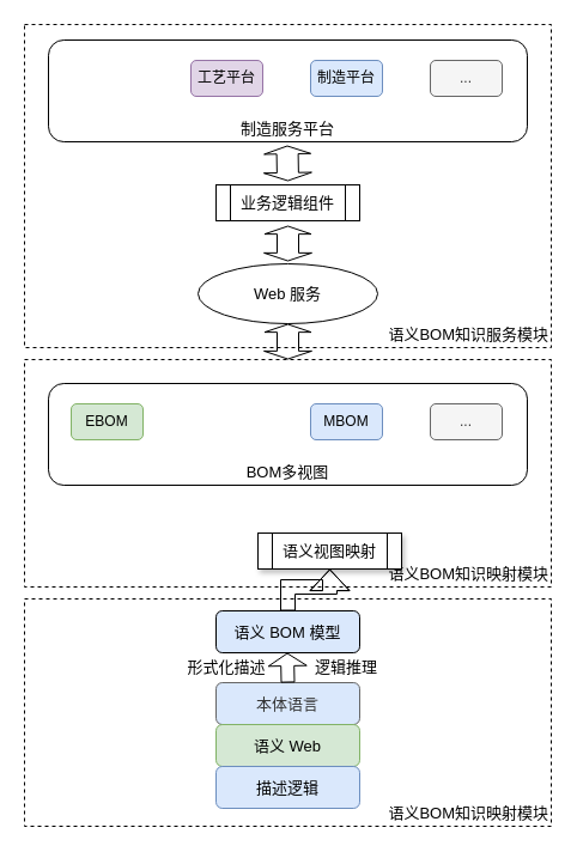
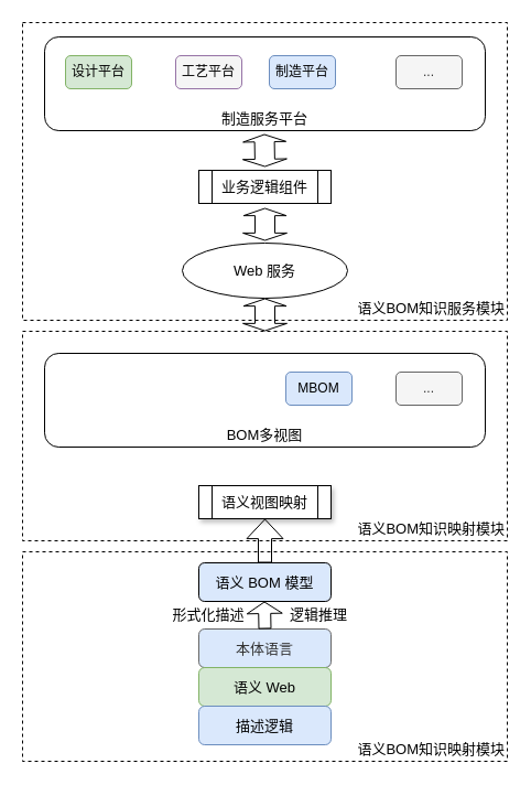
+ <mxCell id="4" value="设计平台" style="rounded=1;whiteSpace=wrap;html=1;fillColor=#d5e8d4;strokeColor=#82b366;fontStyle=0" vertex="1" parent="1"><mxGeometry x="59" y="50" width="60" height="30" as="geometry" /></mxCell>
- <mxCell id="5" value="工艺平台" style="rounded=1;whiteSpace=wrap;html=1;fillColor=#e1d5e7;strokeColor=#9673a6;fontStyle=0" vertex="1" parent="1"><mxGeometry x="159" y="50" width="60" height="30" as="geometry" /></mxCell>
+ <mxCell id="5" value="工艺平台" style="rounded=1;whiteSpace=wrap;html=1;fillColor=#f5f5f5;strokeColor=#9673a6;fontStyle=0;" vertex="1" parent="1"><mxGeometry x="159" y="50" width="60" height="30" as="geometry" /></mxCell>
- <mxCell id="6" value="制造平台" style="rounded=1;whiteSpace=wrap;html=1;fillColor=#dae8fc;strokeColor=#6c8ebf;fontStyle=0" vertex="1" parent="1"><mxGeometry x="259" y="50" width="60" height="30" as="geometry" /></mxCell>
+ <mxCell id="6" value="制造平台" style="rounded=1;whiteSpace=wrap;html=1;fillColor=#dae8fc;strokeColor=#6c8ebf;fontStyle=0" vertex="1" parent="1"><mxGeometry x="244" y="50" width="60" height="30" as="geometry" /></mxCell>
- <mxCell id="14" value="EBOM" style="rounded=1;whiteSpace=wrap;html=1;fillColor=#d5e8d4;strokeColor=#82b366;fontStyle=0" vertex="1" parent="1"><mxGeometry x="59" y="337" width="60" height="30" as="geometry" /></mxCell>
- <mxCell id="17" value="语义视图映射" style="shape=process;whiteSpace=wrap;html=1;backgroundOutline=1;fontSize=13;fontStyle=0;shadow=1;" vertex="1" parent="1"><mxGeometry x="215" y="445" width="120" height="30" as="geometry" /></mxCell>
+ <mxCell id="17" value="语义视图映射" style="shape=process;whiteSpace=wrap;html=1;backgroundOutline=1;fontSize=13;fontStyle=0;shadow=1;" vertex="1" parent="1"><mxGeometry x="180" y="440" width="120" height="30" as="geometry" /></mxCell>
